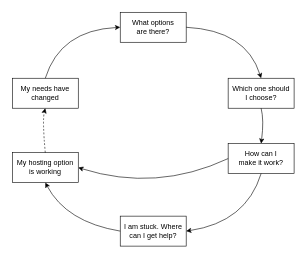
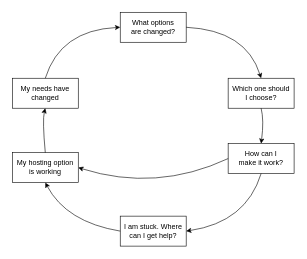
- <mxCell id="2" value="&lt;div&gt;What options&lt;/div&gt;&lt;div&gt;are there?&lt;/div&gt;" style="rounded=0;whiteSpace=wrap;html=1;" vertex="1" parent="1"><mxGeometry x="200" y="20" width="110" height="50" as="geometry" /></mxCell>
+ <mxCell id="2" value="&lt;div&gt;What options&lt;/div&gt;&lt;div&gt;are changed?&lt;/div&gt;" style="rounded=0;whiteSpace=wrap;html=1;" vertex="1" parent="1"><mxGeometry x="200" y="20" width="110" height="50" as="geometry" /></mxCell>
- <mxCell id="8" value="" style="endArrow=classic;html=1;rounded=0;exitX=0.5;exitY=0;exitDx=0;exitDy=0;entryX=0.5;entryY=1;entryDx=0;entryDy=0;curved=1;dashed=1;" edge="1" parent="1" source="7" target="6"><mxGeometry width="50" height="50" relative="1" as="geometry"><mxPoint x="250" y="230" as="sourcePoint" /><mxPoint x="300" y="180" as="targetPoint" /><Array as="points"><mxPoint x="70" y="200" /></Array></mxGeometry></mxCell>
+ <mxCell id="8" value="" style="endArrow=classic;html=1;rounded=0;exitX=0.5;exitY=0;exitDx=0;exitDy=0;entryX=0.5;entryY=1;entryDx=0;entryDy=0;curved=1;" edge="1" parent="1" source="7" target="6"><mxGeometry width="50" height="50" relative="1" as="geometry"><mxPoint x="250" y="230" as="sourcePoint" /><mxPoint x="300" y="180" as="targetPoint" /><Array as="points"><mxPoint x="70" y="200" /></Array></mxGeometry></mxCell>
